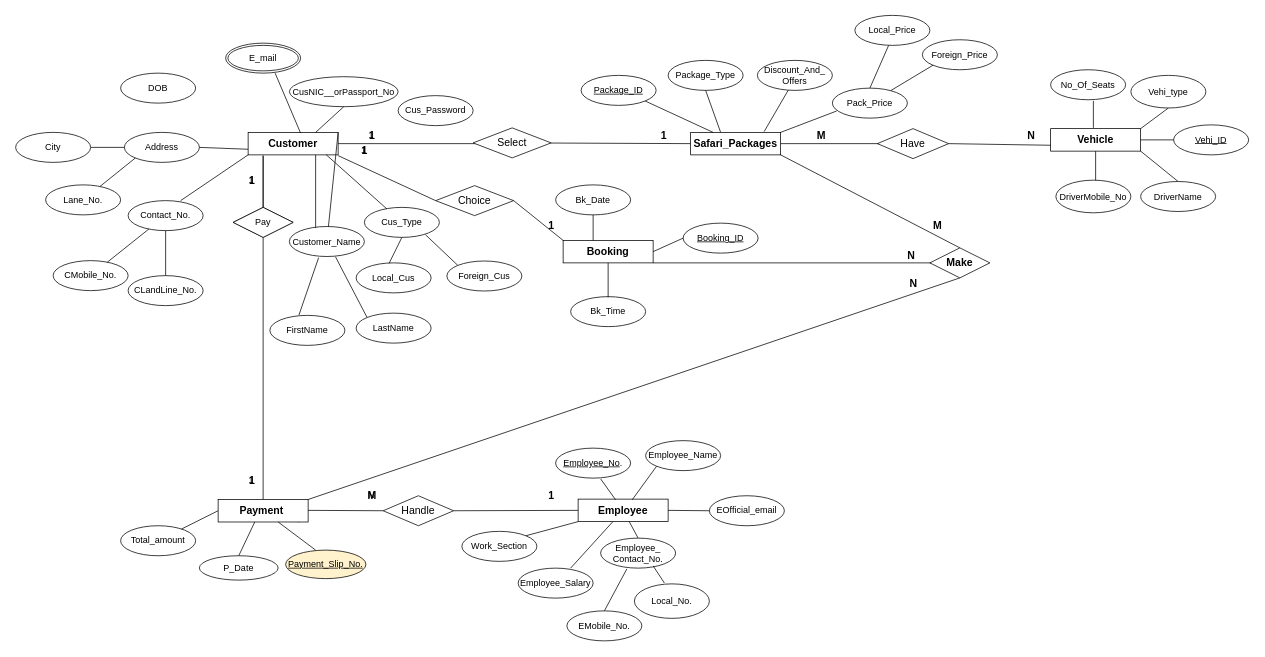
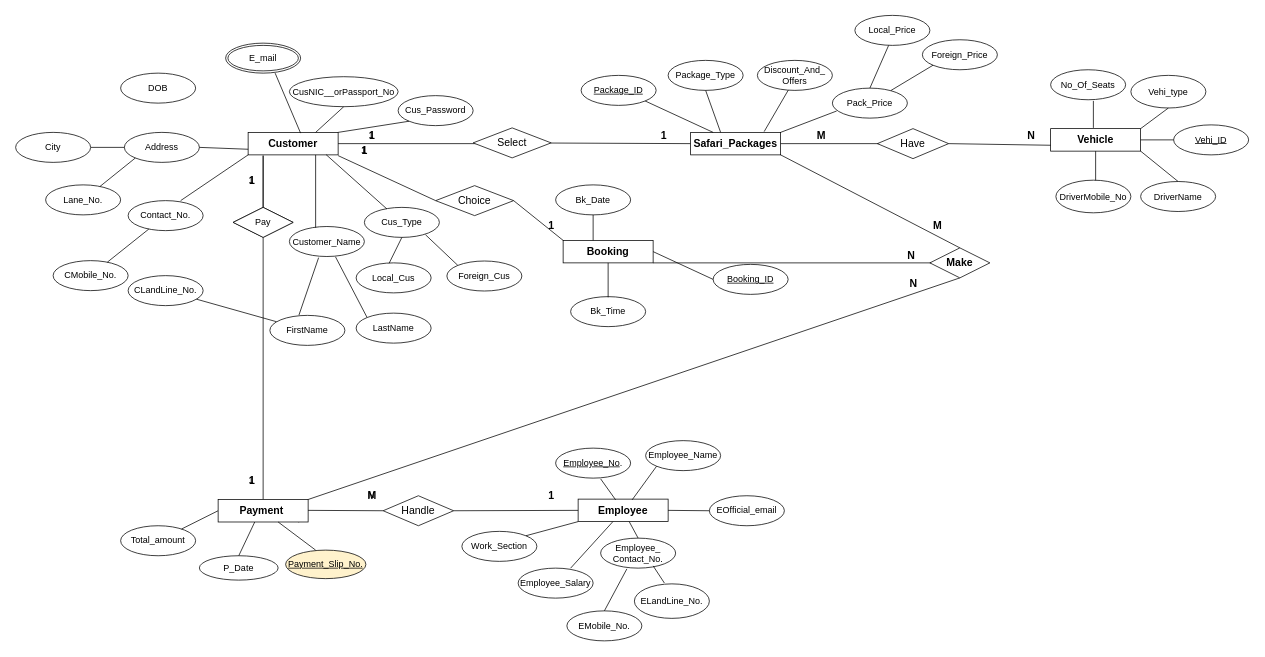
- <mxCell id="20" value="" style="endArrow=none;html=1;exitX=1;exitY=0;exitDx=0;exitDy=0;" edge="1" parent="1" source="2" target="6"><mxGeometry width="50" height="50" relative="1" as="geometry"><mxPoint x="280" y="286.01" as="sourcePoint" /><mxPoint x="330" y="236.01" as="targetPoint" /></mxGeometry></mxCell>
+ <mxCell id="20" value="" style="endArrow=none;html=1;entryX=0;entryY=1;entryDx=0;entryDy=0;exitX=1;exitY=0;exitDx=0;exitDy=0;" edge="1" parent="1" source="2" target="4"><mxGeometry width="50" height="50" relative="1" as="geometry"><mxPoint x="280" y="286.01" as="sourcePoint" /><mxPoint x="330" y="236.01" as="targetPoint" /></mxGeometry></mxCell>
- <mxCell id="64" value="&lt;u&gt;Booking_ID&lt;/u&gt;" style="ellipse;whiteSpace=wrap;html=1;" vertex="1" parent="1"><mxGeometry x="910" y="297" width="100" height="40" as="geometry" /></mxCell>
+ <mxCell id="64" value="&lt;u&gt;Booking_ID&lt;/u&gt;" style="ellipse;whiteSpace=wrap;html=1;" vertex="1" parent="1"><mxGeometry x="950" y="352" width="100" height="40" as="geometry" /></mxCell>
- <mxCell id="15" value="" style="endArrow=none;html=1;entryX=0.5;entryY=1;entryDx=0;entryDy=0;" edge="1" parent="1" source="9" target="7"><mxGeometry width="50" height="50" relative="1" as="geometry"><mxPoint x="70" y="307" as="sourcePoint" /><mxPoint x="120" y="257" as="targetPoint" /></mxGeometry></mxCell>
+ <mxCell id="15" value="" style="endArrow=none;html=1;" edge="1" parent="1" source="9" target="59"><mxGeometry width="50" height="50" relative="1" as="geometry"><mxPoint x="70" y="307" as="sourcePoint" /><mxPoint x="120" y="257" as="targetPoint" /></mxGeometry></mxCell>
- <mxCell id="48" value="Local_No." style="ellipse;whiteSpace=wrap;html=1;" vertex="1" parent="1"><mxGeometry x="845" y="777.99" width="100" height="46" as="geometry" /></mxCell>
+ <mxCell id="48" value="ELandLine_No." style="ellipse;whiteSpace=wrap;html=1;" vertex="1" parent="1"><mxGeometry x="845" y="777.99" width="100" height="46" as="geometry" /></mxCell>
